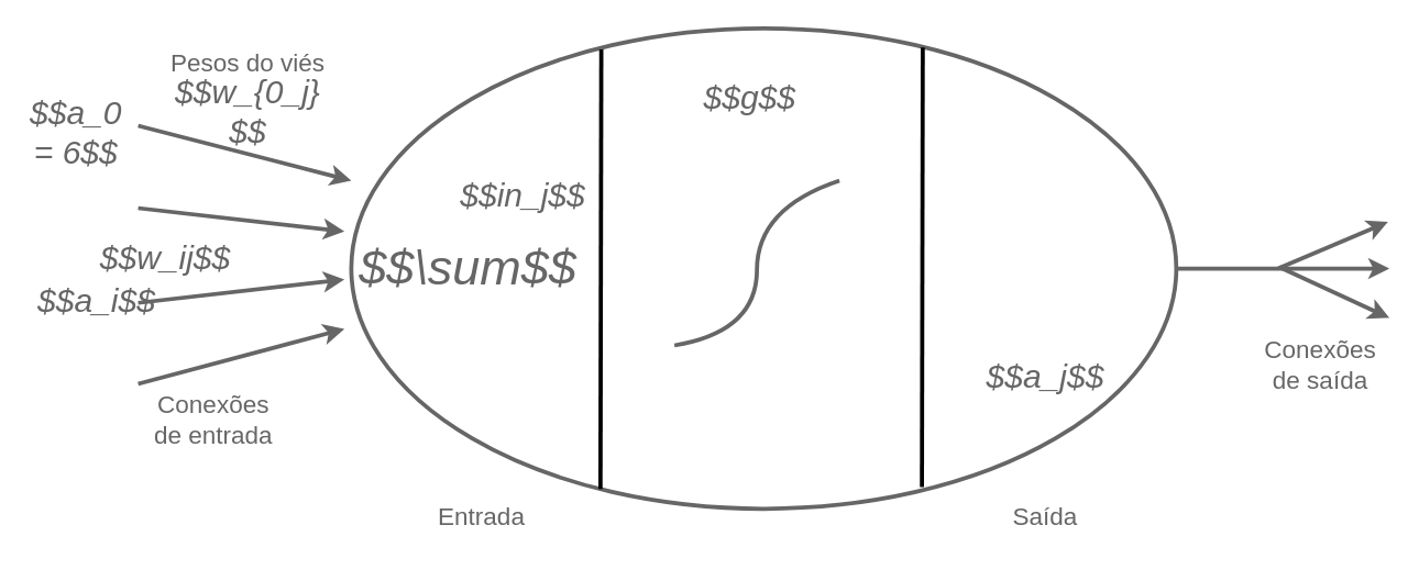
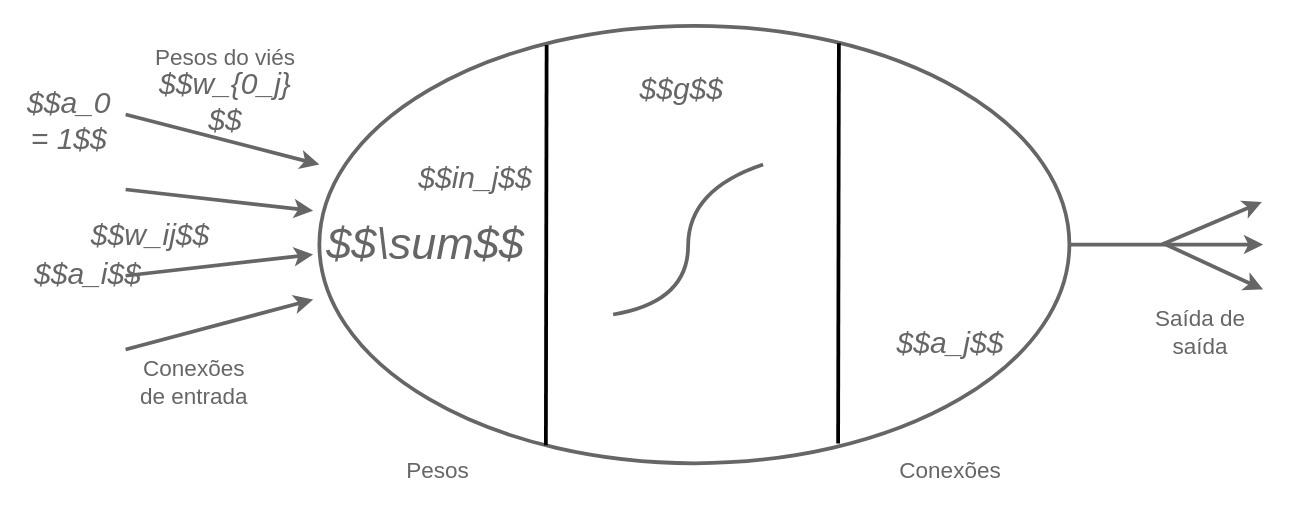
- <mxCell id="22" value="$$a_0 = 6$$" style="text;html=1;strokeColor=none;fillColor=none;align=center;verticalAlign=middle;whiteSpace=wrap;rounded=0;fontSize=24;fontColor=#666666;fontStyle=2" parent="1" vertex="1"><mxGeometry x="20" y="76" width="70" height="40" as="geometry" /></mxCell>
+ <mxCell id="22" value="$$a_0 = 1$$" style="text;html=1;strokeColor=none;fillColor=none;align=center;verticalAlign=middle;whiteSpace=wrap;rounded=0;fontSize=24;fontColor=#666666;fontStyle=2" parent="1" vertex="1"><mxGeometry x="20" y="76" width="70" height="40" as="geometry" /></mxCell>
- <mxCell id="11" value="Conexões de saída" style="text;html=1;strokeColor=none;fillColor=none;align=center;verticalAlign=middle;whiteSpace=wrap;rounded=0;fontSize=18;fontColor=#666666;" parent="1" vertex="1"><mxGeometry x="910" y="241" width="100" height="50" as="geometry" /></mxCell>
+ <mxCell id="11" value="Saída de saída" style="text;html=1;strokeColor=none;fillColor=none;align=center;verticalAlign=middle;whiteSpace=wrap;rounded=0;fontSize=18;fontColor=#666666;" parent="1" vertex="1"><mxGeometry x="910" y="241" width="100" height="50" as="geometry" /></mxCell>
- <mxCell id="16" value="Entrada" style="text;html=1;strokeColor=none;fillColor=none;align=center;verticalAlign=middle;whiteSpace=wrap;rounded=0;fontSize=18;fontColor=#666666;" parent="1" vertex="1"><mxGeometry x="300" y="351" width="100" height="50" as="geometry" /></mxCell>
+ <mxCell id="16" value="Pesos" style="text;html=1;strokeColor=none;fillColor=none;align=center;verticalAlign=middle;whiteSpace=wrap;rounded=0;fontSize=18;fontColor=#666666;" parent="1" vertex="1"><mxGeometry x="300" y="351" width="100" height="50" as="geometry" /></mxCell>
- <mxCell id="15" value="Saída" style="text;html=1;strokeColor=none;fillColor=none;align=center;verticalAlign=middle;whiteSpace=wrap;rounded=0;fontSize=18;fontColor=#666666;" parent="1" vertex="1"><mxGeometry x="710" y="351" width="100" height="50" as="geometry" /></mxCell>
+ <mxCell id="15" value="Conexões" style="text;html=1;strokeColor=none;fillColor=none;align=center;verticalAlign=middle;whiteSpace=wrap;rounded=0;fontSize=18;fontColor=#666666;" parent="1" vertex="1"><mxGeometry x="710" y="351" width="100" height="50" as="geometry" /></mxCell>
